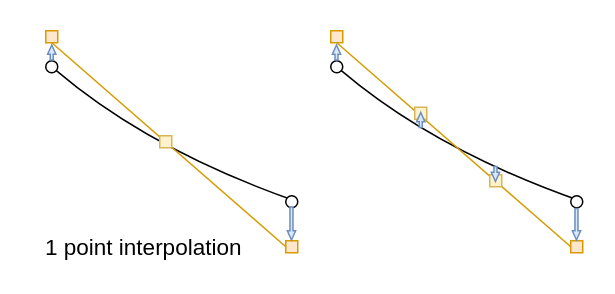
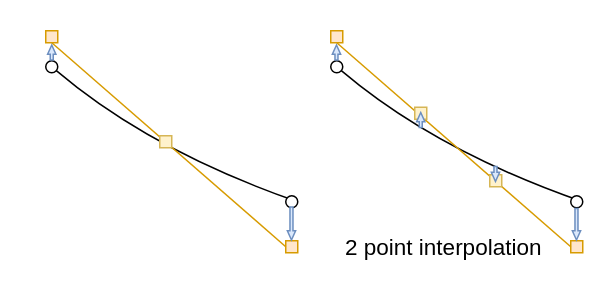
- <mxCell id="17" value="1 point interpolation" style="text;html=1;align=center;verticalAlign=middle;resizable=0;points=[];autosize=1;strokeColor=none;fillColor=none;fontSize=15;" vertex="1" parent="1"><mxGeometry x="20" y="154" width="150" height="20" as="geometry" /></mxCell>
+ <mxCell id="18" value="2 point interpolation" style="text;html=1;align=center;verticalAlign=middle;resizable=0;points=[];autosize=1;strokeColor=none;fillColor=none;fontSize=15;" vertex="1" parent="1"><mxGeometry x="220" y="154" width="150" height="20" as="geometry" /></mxCell>
